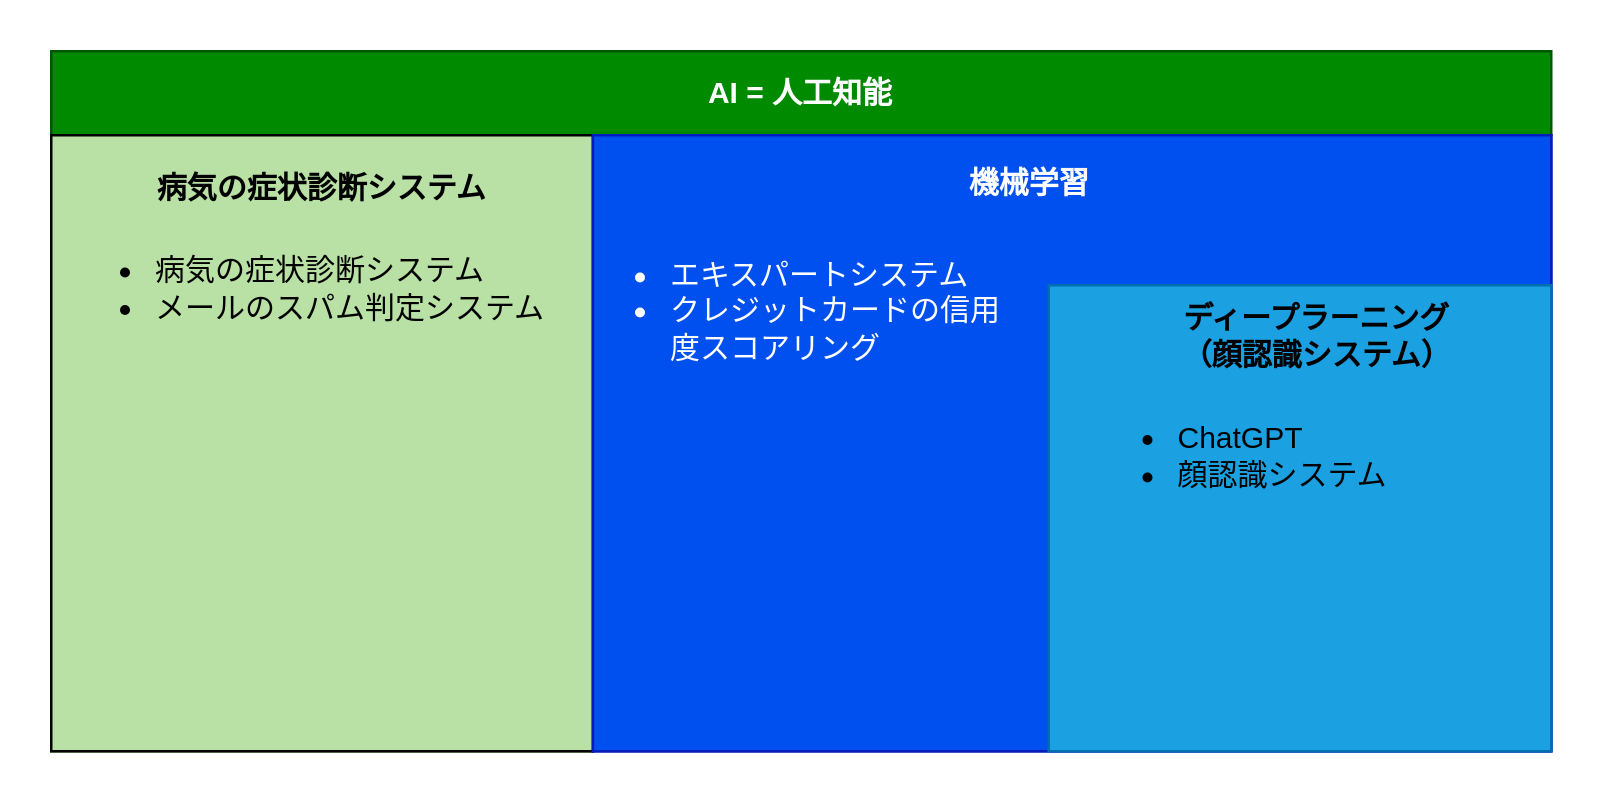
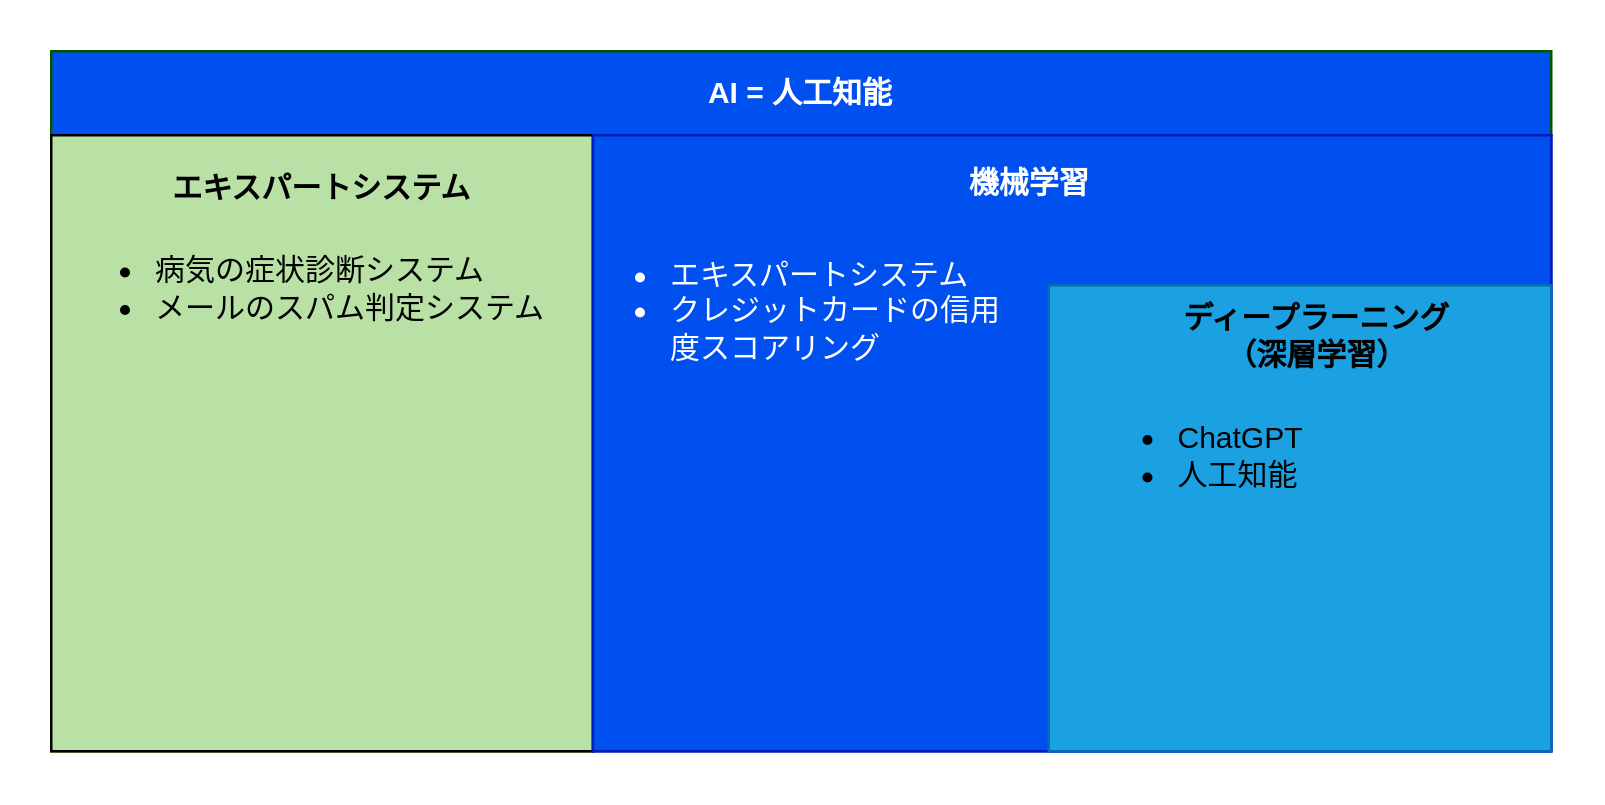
- <mxCell id="2" value="&lt;b&gt;AI = 人工知能&lt;/b&gt;" style="rounded=0;whiteSpace=wrap;html=1;fillColor=#008a00;fontColor=#ffffff;strokeColor=#005700;container=0;" parent="1" vertex="1"><mxGeometry x="20" y="20" width="600" height="33.6" as="geometry" /></mxCell>
+ <mxCell id="2" value="&lt;b&gt;AI = 人工知能&lt;/b&gt;" style="rounded=0;whiteSpace=wrap;html=1;fillColor=#0050ef;fontColor=#ffffff;strokeColor=#005700;container=0;" parent="1" vertex="1"><mxGeometry x="20" y="20" width="600" height="33.6" as="geometry" /></mxCell>
- <mxCell id="6" value="病気の症状診断システム" style="text;html=1;align=center;verticalAlign=middle;resizable=0;points=[];autosize=1;strokeColor=none;fillColor=none;fontStyle=1;container=0;" parent="1" vertex="1"><mxGeometry x="58.33" y="60" width="140" height="30" as="geometry" /></mxCell>
+ <mxCell id="6" value="エキスパートシステム" style="text;html=1;align=center;verticalAlign=middle;resizable=0;points=[];autosize=1;strokeColor=none;fillColor=none;fontStyle=1;container=0;" parent="1" vertex="1"><mxGeometry x="58.33" y="60" width="140" height="30" as="geometry" /></mxCell>
- <mxCell id="14" value="&lt;b&gt;ディープラーニング&lt;br&gt;（顔認識システム）&lt;/b&gt;" style="text;html=1;align=center;verticalAlign=middle;resizable=0;points=[];autosize=1;strokeColor=none;fillColor=none;container=0;" parent="12" vertex="1"><mxGeometry x="41.998" width="130" height="40" as="geometry" /></mxCell>
+ <mxCell id="14" value="&lt;b&gt;ディープラーニング&lt;br&gt;（深層学習）&lt;/b&gt;" style="text;html=1;align=center;verticalAlign=middle;resizable=0;points=[];autosize=1;strokeColor=none;fillColor=none;container=0;" parent="12" vertex="1"><mxGeometry x="41.998" width="130" height="40" as="geometry" /></mxCell>
- <mxCell id="15" value="&lt;ul&gt;&lt;li&gt;ChatGPT&lt;/li&gt;&lt;li&gt;顔認識システム&lt;/li&gt;&lt;/ul&gt;" style="rounded=0;whiteSpace=wrap;html=1;fillColor=none;align=left;strokeColor=none;fontColor=#000000;" parent="12" vertex="1"><mxGeometry x="10" y="32.4" width="148" height="71" as="geometry" /></mxCell>
+ <mxCell id="15" value="&lt;ul&gt;&lt;li&gt;ChatGPT&lt;/li&gt;&lt;li&gt;人工知能&lt;/li&gt;&lt;/ul&gt;" style="rounded=0;whiteSpace=wrap;html=1;fillColor=none;align=left;strokeColor=none;fontColor=#000000;" parent="12" vertex="1"><mxGeometry x="10" y="32.4" width="148" height="71" as="geometry" /></mxCell>
